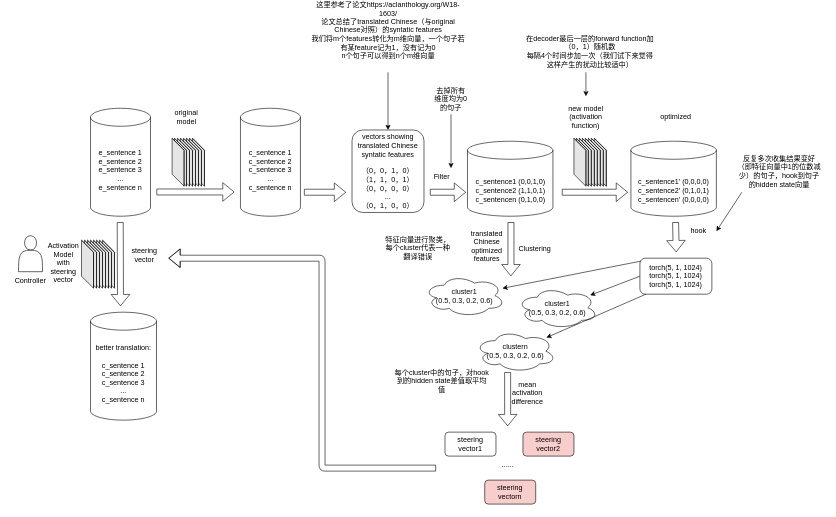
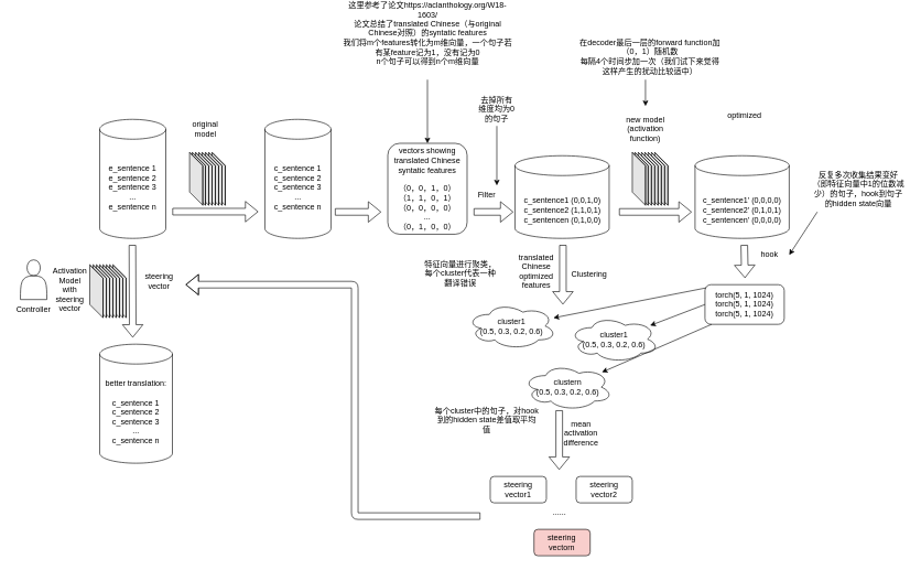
- <mxCell id="57" value="optimized" style="text;html=1;strokeColor=none;fillColor=none;align=center;verticalAlign=middle;whiteSpace=wrap;rounded=0;" parent="1" vertex="1"><mxGeometry x="1076" y="150" width="100" height="70" as="geometry" /></mxCell>
+ <mxCell id="57" value="optimized" style="text;html=1;strokeColor=none;fillColor=none;align=center;verticalAlign=middle;whiteSpace=wrap;rounded=0;" parent="1" vertex="1"><mxGeometry x="1076" y="130" width="100" height="70" as="geometry" /></mxCell>
- <mxCell id="17" value="steering vector2" style="rounded=1;whiteSpace=wrap;html=1;sketch=0;fillColor=#f8cecc;" parent="1" vertex="1"><mxGeometry x="871" y="710" width="85" height="40" as="geometry" /></mxCell>
+ <mxCell id="17" value="steering vector2" style="rounded=1;whiteSpace=wrap;html=1;sketch=0;" parent="1" vertex="1"><mxGeometry x="871" y="710" width="85" height="40" as="geometry" /></mxCell>
